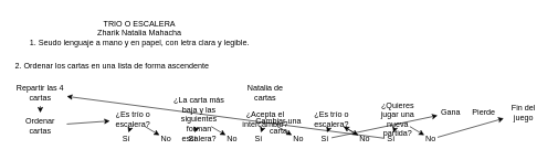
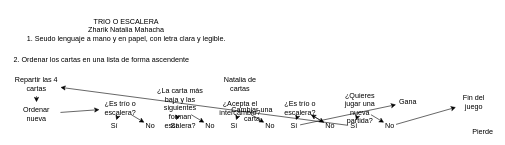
- <mxCell id="20" value="Pierde" style="text;html=1;strokeColor=none;fillColor=none;align=center;verticalAlign=middle;whiteSpace=wrap;rounded=0;" vertex="1" parent="1"><mxGeometry x="710" y="160" width="40" height="20" as="geometry" /></mxCell>
+ <mxCell id="20" value="Pierde" style="text;html=1;strokeColor=none;fillColor=none;align=center;verticalAlign=middle;whiteSpace=wrap;rounded=0;" vertex="1" parent="1"><mxGeometry x="785" y="210" width="40" height="20" as="geometry" /></mxCell>
- <mxCell id="23" value="Ordenar cartas" style="rectangle;html=1;strokeColor=none;fillColor=none;align=center;verticalAlign=middle;whiteSpace=wrap;rounded=0;" vertex="1" parent="1"><mxGeometry x="20" y="170" width="80" height="40" as="geometry" /></mxCell>
+ <mxCell id="23" value="Ordenar nueva" style="rectangle;html=1;strokeColor=none;fillColor=none;align=center;verticalAlign=middle;whiteSpace=wrap;rounded=0;" vertex="1" parent="1"><mxGeometry x="20" y="170" width="80" height="40" as="geometry" /></mxCell>
